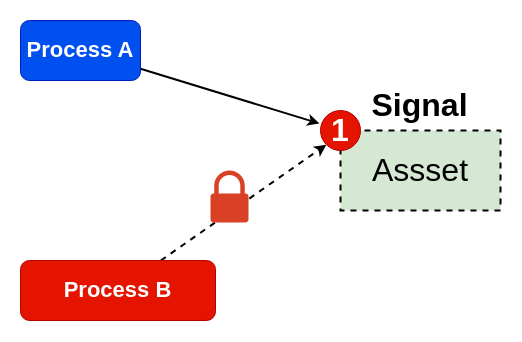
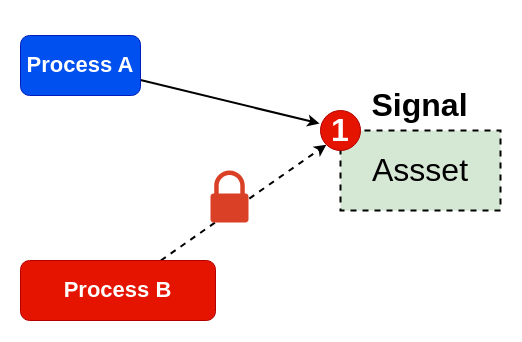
- <mxCell id="4" value="&lt;b&gt;&lt;font style=&quot;font-size: 22px;&quot;&gt;Process A&lt;/font&gt;&lt;/b&gt;" style="rounded=1;whiteSpace=wrap;html=1;fillColor=#0050ef;fontColor=#ffffff;strokeColor=#001DBC;" vertex="1" parent="1"><mxGeometry x="20" y="20" width="120" height="60" as="geometry" /></mxCell>
+ <mxCell id="4" value="&lt;b&gt;&lt;font style=&quot;font-size: 22px;&quot;&gt;Process A&lt;/font&gt;&lt;/b&gt;" style="rounded=1;whiteSpace=wrap;html=1;fillColor=#0050ef;fontColor=#ffffff;strokeColor=#001DBC;" vertex="1" parent="1"><mxGeometry x="20" y="35" width="120" height="60" as="geometry" /></mxCell>
